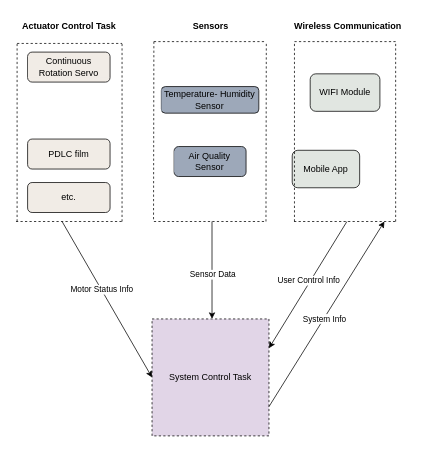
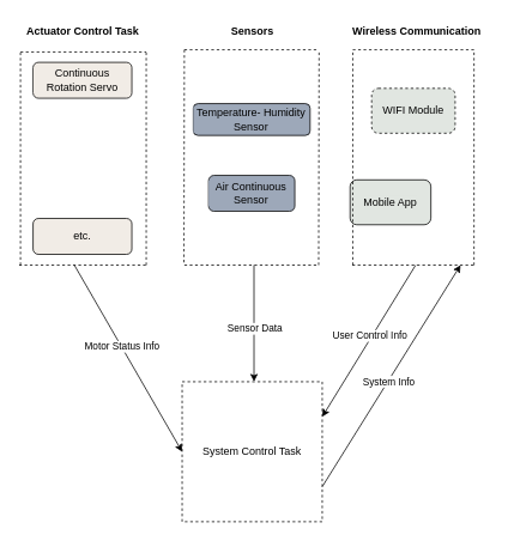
- <mxCell id="4" value="WIFI Module" style="rounded=1;whiteSpace=wrap;html=1;strokeColor=default;align=center;verticalAlign=middle;fontFamily=Helvetica;fontSize=12;fontColor=default;fillColor=light-dark(#e1e6e1, #ededed);labelBackgroundColor=light-dark(#e1e6e1, #ededed);" parent="1" vertex="1"><mxGeometry x="413" y="98" width="93" height="50" as="geometry" /></mxCell>
+ <mxCell id="4" value="WIFI Module" style="rounded=1;whiteSpace=wrap;html=1;strokeColor=default;align=center;verticalAlign=middle;fontFamily=Helvetica;fontSize=12;fontColor=default;fillColor=light-dark(#e1e6e1, #ededed);labelBackgroundColor=light-dark(#e1e6e1, #ededed);dashed=1;" parent="1" vertex="1"><mxGeometry x="413" y="98" width="93" height="50" as="geometry" /></mxCell>
- <mxCell id="20" value="&lt;span&gt;PDLC film&lt;/span&gt;" style="rounded=1;whiteSpace=wrap;html=1;strokeColor=default;align=center;verticalAlign=middle;fontFamily=Helvetica;fontSize=12;fontColor=default;fillColor=light-dark(#f1ece6, #ededed);labelBackgroundColor=light-dark(#f1ece6, #ededed);" parent="1" vertex="1"><mxGeometry x="36" y="185" width="110" height="40" as="geometry" /></mxCell>
- <mxCell id="2" value="Air Quality Sensor" style="rounded=1;whiteSpace=wrap;html=1;strokeColor=default;align=center;verticalAlign=middle;fontFamily=Helvetica;fontSize=12;fontColor=default;fillColor=light-dark(#9da8b9, #ededed);labelBackgroundColor=light-dark(#9da8b9, #ededed);" parent="1" vertex="1"><mxGeometry x="231.46" y="195" width="96" height="40" as="geometry" /></mxCell>
+ <mxCell id="2" value="Air Continuous Sensor" style="rounded=1;whiteSpace=wrap;html=1;strokeColor=default;align=center;verticalAlign=middle;fontFamily=Helvetica;fontSize=12;fontColor=default;fillColor=light-dark(#9da8b9, #ededed);labelBackgroundColor=light-dark(#9da8b9, #ededed);" parent="1" vertex="1"><mxGeometry x="231.46" y="195" width="96" height="40" as="geometry" /></mxCell>
- <mxCell id="10" value="System Control Task" style="whiteSpace=wrap;html=1;aspect=fixed;dashed=1;fillColor=#e1d5e7;" parent="1" vertex="1"><mxGeometry x="202" y="425" width="156" height="156" as="geometry" /></mxCell>
+ <mxCell id="10" value="System Control Task" style="whiteSpace=wrap;html=1;aspect=fixed;dashed=1;" parent="1" vertex="1"><mxGeometry x="202" y="425" width="156" height="156" as="geometry" /></mxCell>
